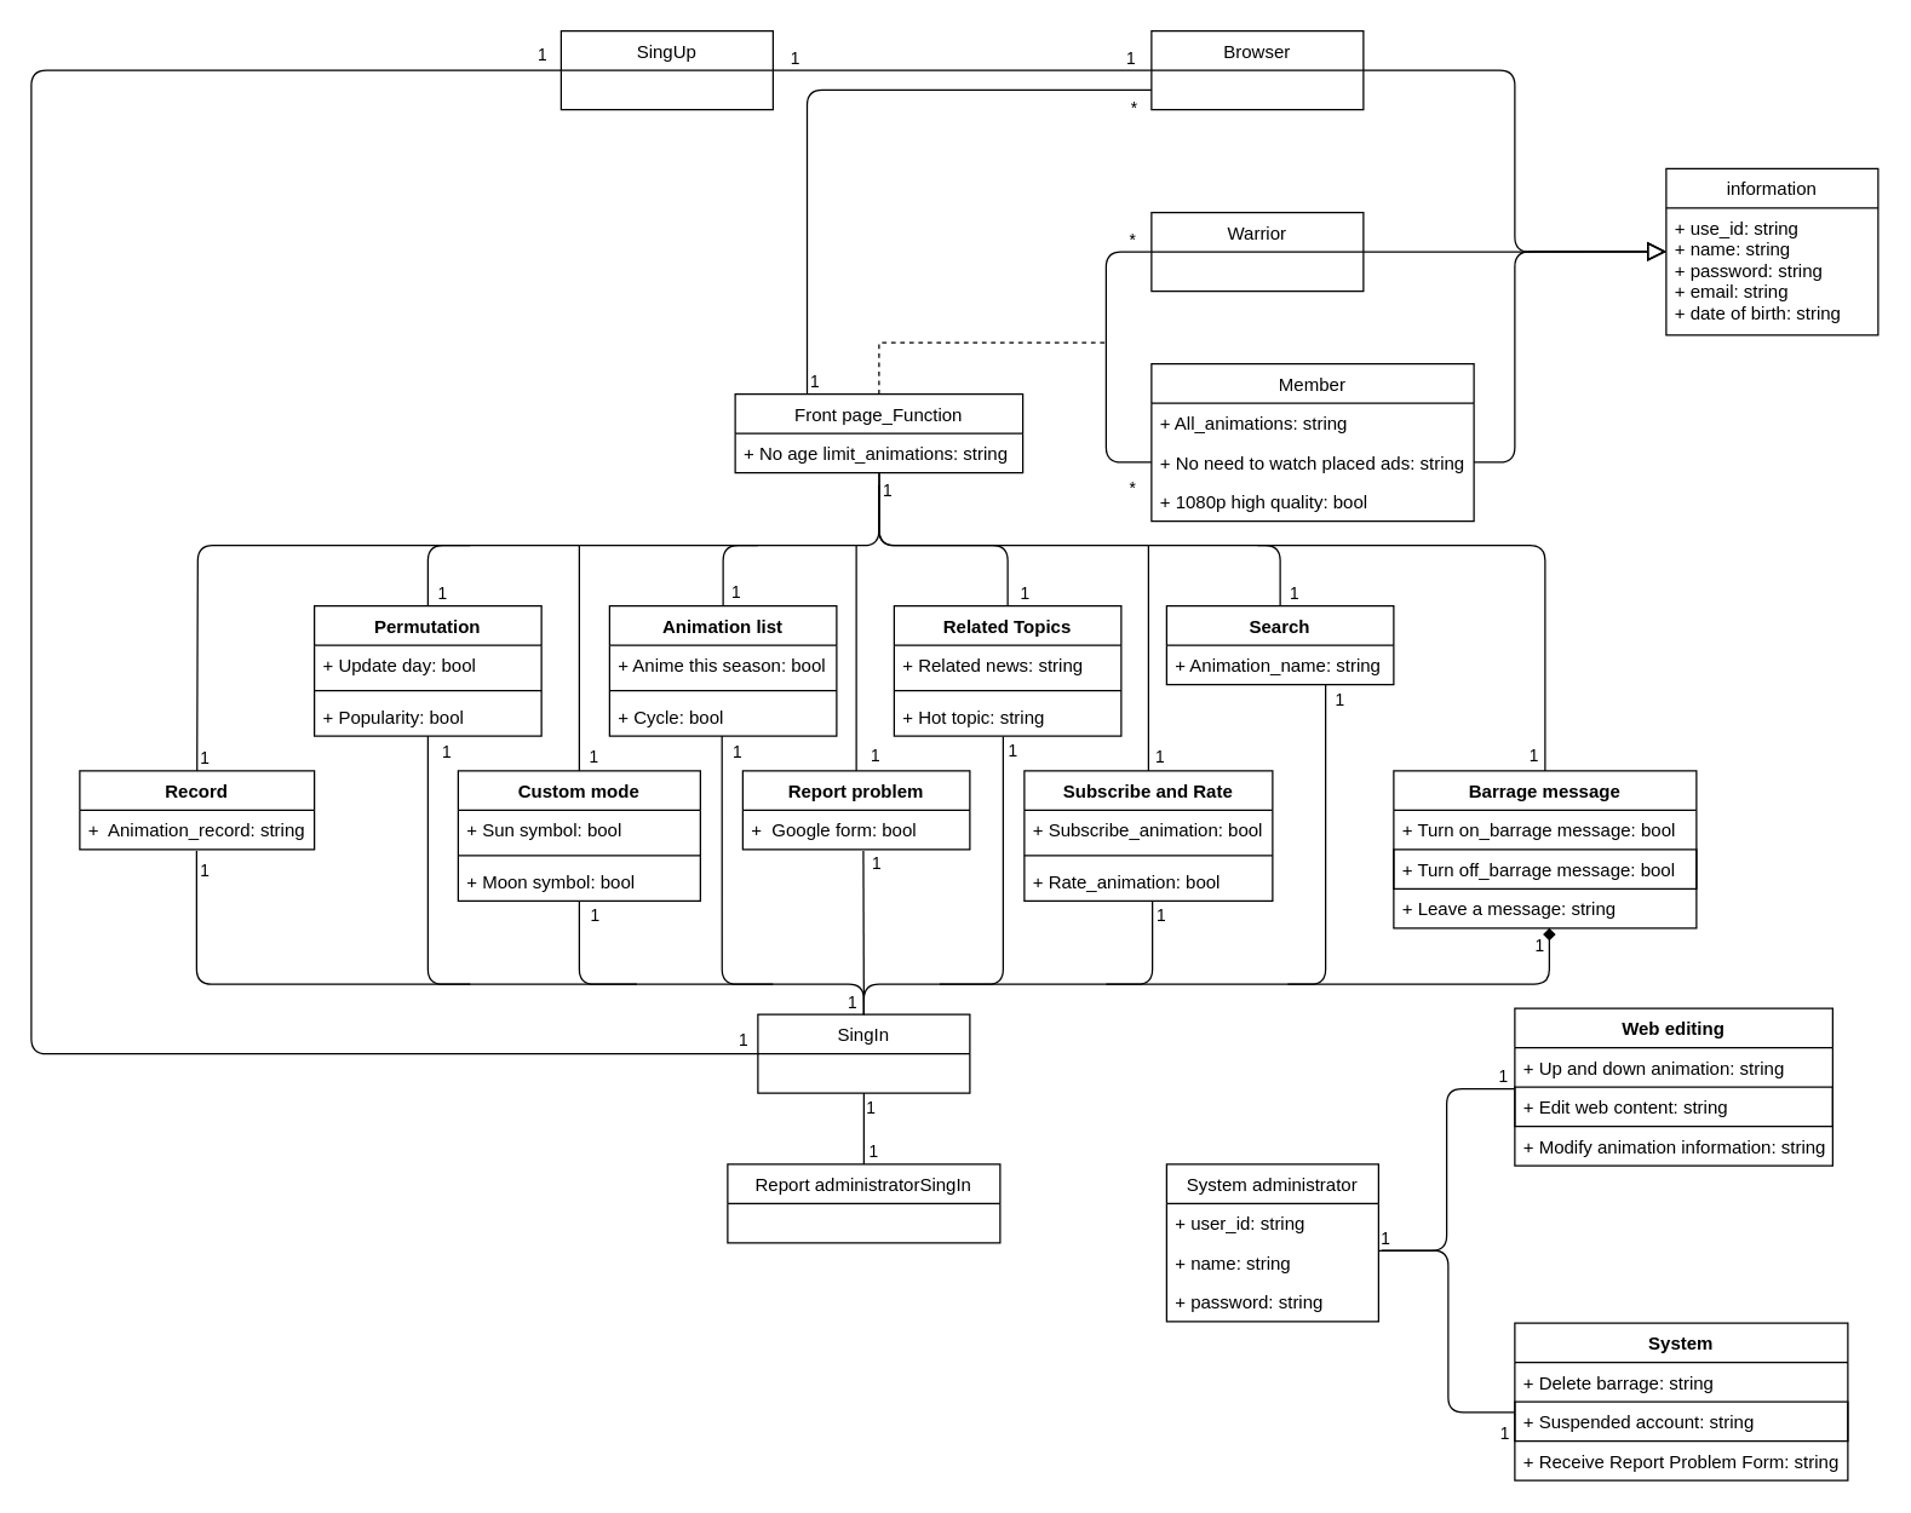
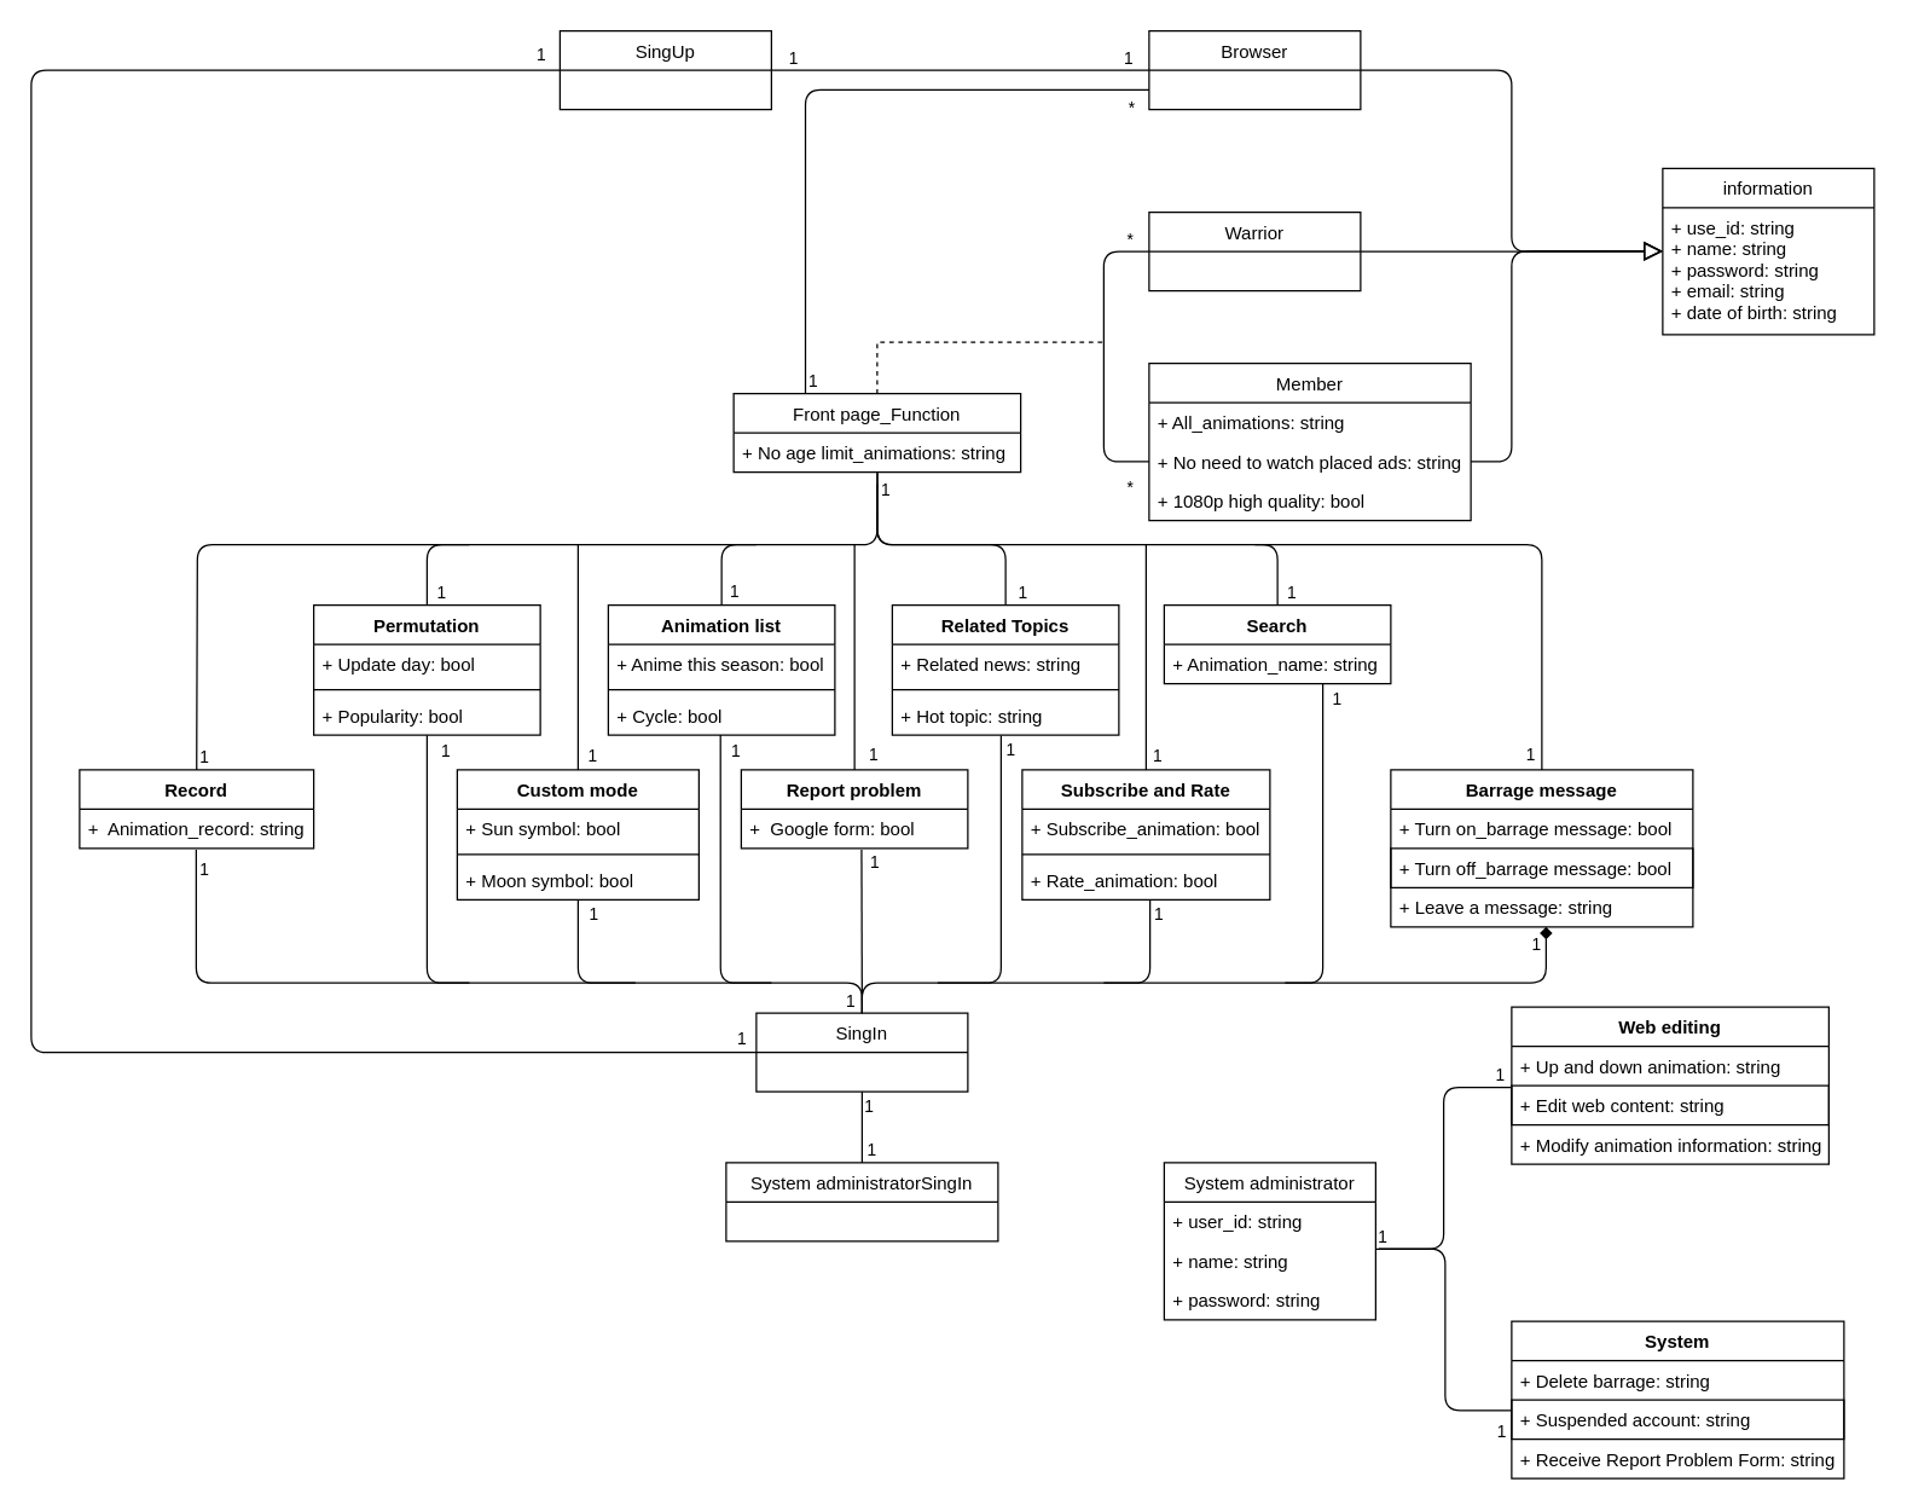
- <mxCell id="94" value="Report administratorSingIn" style="swimlane;fontStyle=0;childLayout=stackLayout;horizontal=1;startSize=26;fillColor=none;horizontalStack=0;resizeParent=1;resizeParentMax=0;resizeLast=0;collapsible=1;marginBottom=0;" vertex="1" parent="1"><mxGeometry x="480" y="769" width="180" height="52" as="geometry" /></mxCell>
+ <mxCell id="94" value="System administratorSingIn" style="swimlane;fontStyle=0;childLayout=stackLayout;horizontal=1;startSize=26;fillColor=none;horizontalStack=0;resizeParent=1;resizeParentMax=0;resizeLast=0;collapsible=1;marginBottom=0;" vertex="1" parent="1"><mxGeometry x="480" y="769" width="180" height="52" as="geometry" /></mxCell>
